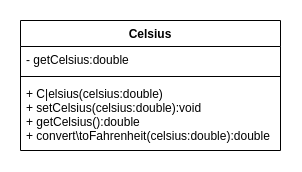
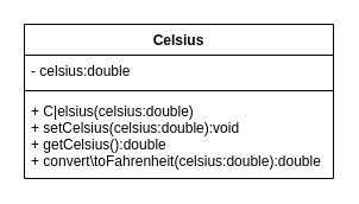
- <mxCell id="3" value="- getCelsius:double" style="text;strokeColor=none;fillColor=none;align=left;verticalAlign=top;spacingLeft=4;spacingRight=4;overflow=hidden;rotatable=0;points=[[0,0.5],[1,0.5]];portConstraint=eastwest;" vertex="1" parent="2"><mxGeometry y="26" width="260" height="26" as="geometry" /></mxCell>
+ <mxCell id="3" value="- celsius:double" style="text;strokeColor=none;fillColor=none;align=left;verticalAlign=top;spacingLeft=4;spacingRight=4;overflow=hidden;rotatable=0;points=[[0,0.5],[1,0.5]];portConstraint=eastwest;" vertex="1" parent="2"><mxGeometry y="26" width="260" height="26" as="geometry" /></mxCell>
